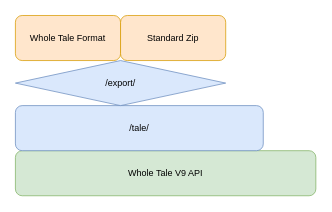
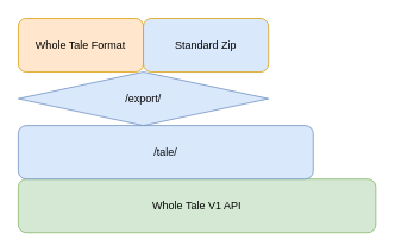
- <mxCell id="5" value="Standard Zip" style="rounded=1;whiteSpace=wrap;html=1;fillColor=#ffe6cc;strokeColor=#d79b00;" parent="1" vertex="1"><mxGeometry x="160" y="20" width="140" height="60" as="geometry" /></mxCell>
+ <mxCell id="5" value="Standard Zip" style="rounded=1;whiteSpace=wrap;html=1;fillColor=#dae8fc;strokeColor=#d79b00;" parent="1" vertex="1"><mxGeometry x="160" y="20" width="140" height="60" as="geometry" /></mxCell>
- <mxCell id="2" value="Whole Tale V9 API" style="rounded=1;whiteSpace=wrap;html=1;fillColor=#d5e8d4;strokeColor=#82b366;" parent="1" vertex="1"><mxGeometry x="20" y="200" width="400" height="60" as="geometry" /></mxCell>
+ <mxCell id="2" value="Whole Tale V1 API" style="rounded=1;whiteSpace=wrap;html=1;fillColor=#d5e8d4;strokeColor=#82b366;" parent="1" vertex="1"><mxGeometry x="20" y="200" width="400" height="60" as="geometry" /></mxCell>
